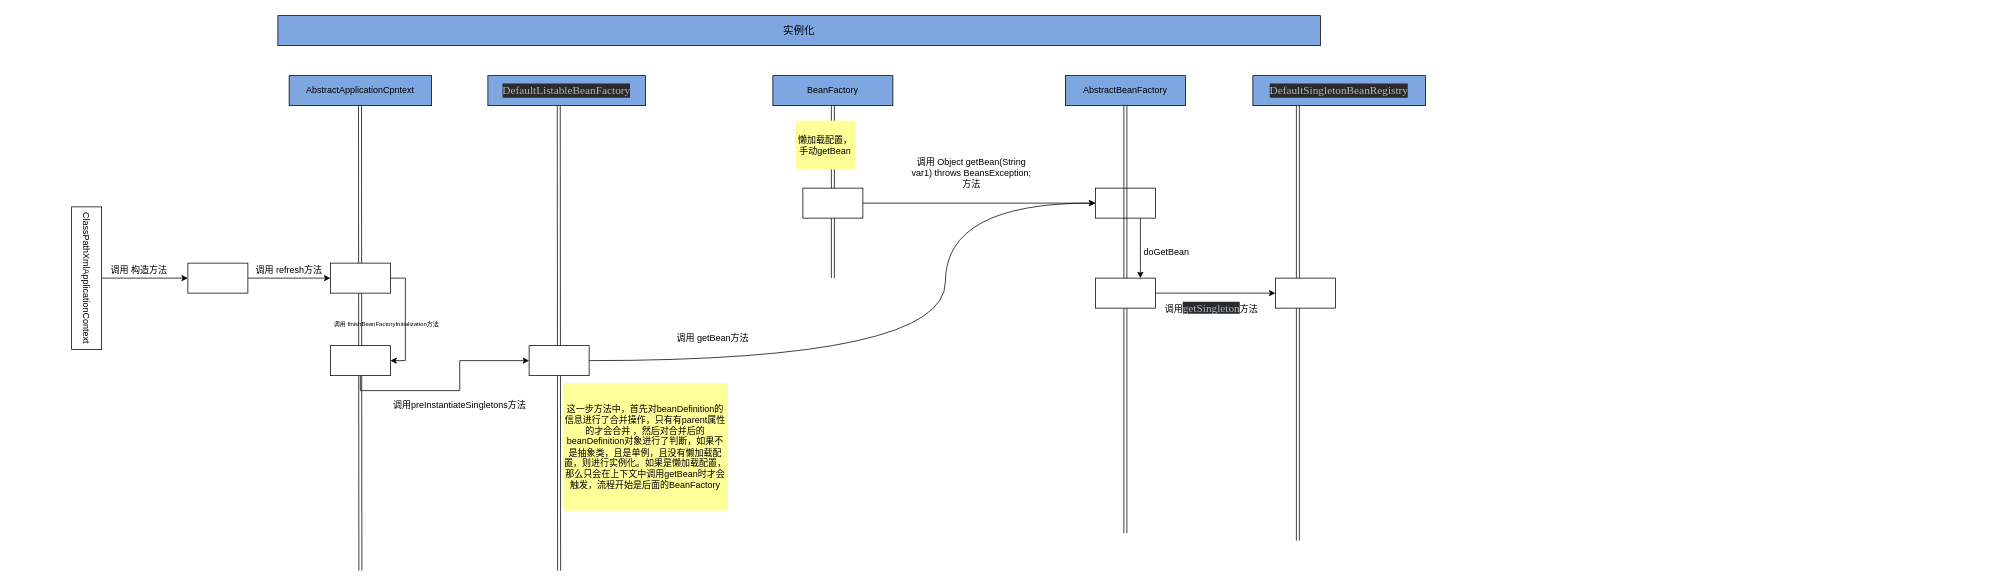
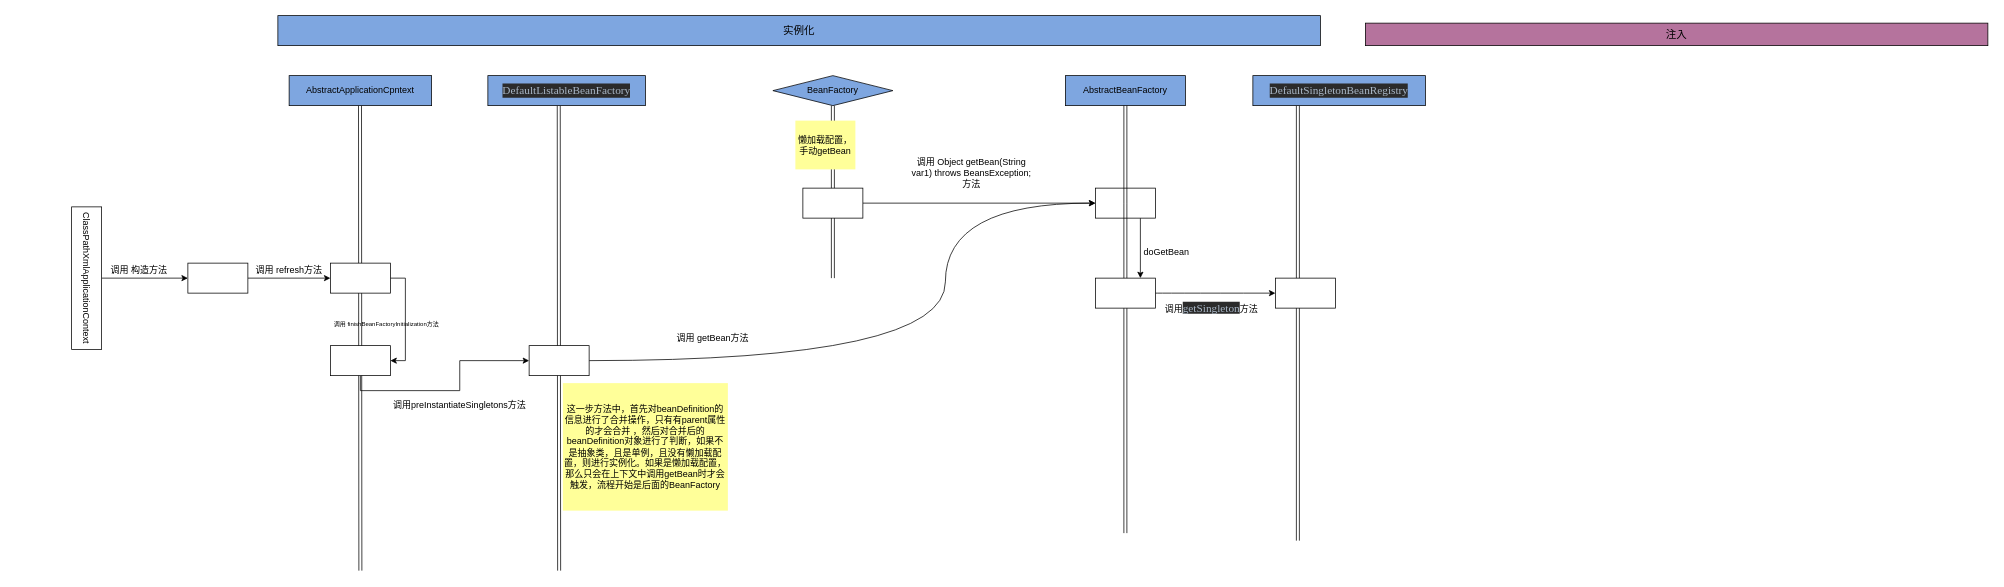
+ <mxCell id="6" value="&lt;font style=&quot;font-size: 14px&quot;&gt;注入&lt;/font&gt;" style="rounded=0;whiteSpace=wrap;html=1;fillColor=#B5739D;" parent="1" vertex="1"><mxGeometry x="1820" y="30" width="830" height="30" as="geometry" /></mxCell>
- <mxCell id="8" value="BeanFactory" style="rounded=0;whiteSpace=wrap;html=1;fillColor=#7EA6E0;" parent="1" vertex="1"><mxGeometry x="1030" y="100" width="160" height="40" as="geometry" /></mxCell>
+ <mxCell id="8" value="BeanFactory" style="rhombus;whiteSpace=wrap;html=1;fillColor=#7EA6E0;" parent="1" vertex="1"><mxGeometry x="1030" y="100" width="160" height="40" as="geometry" /></mxCell>
